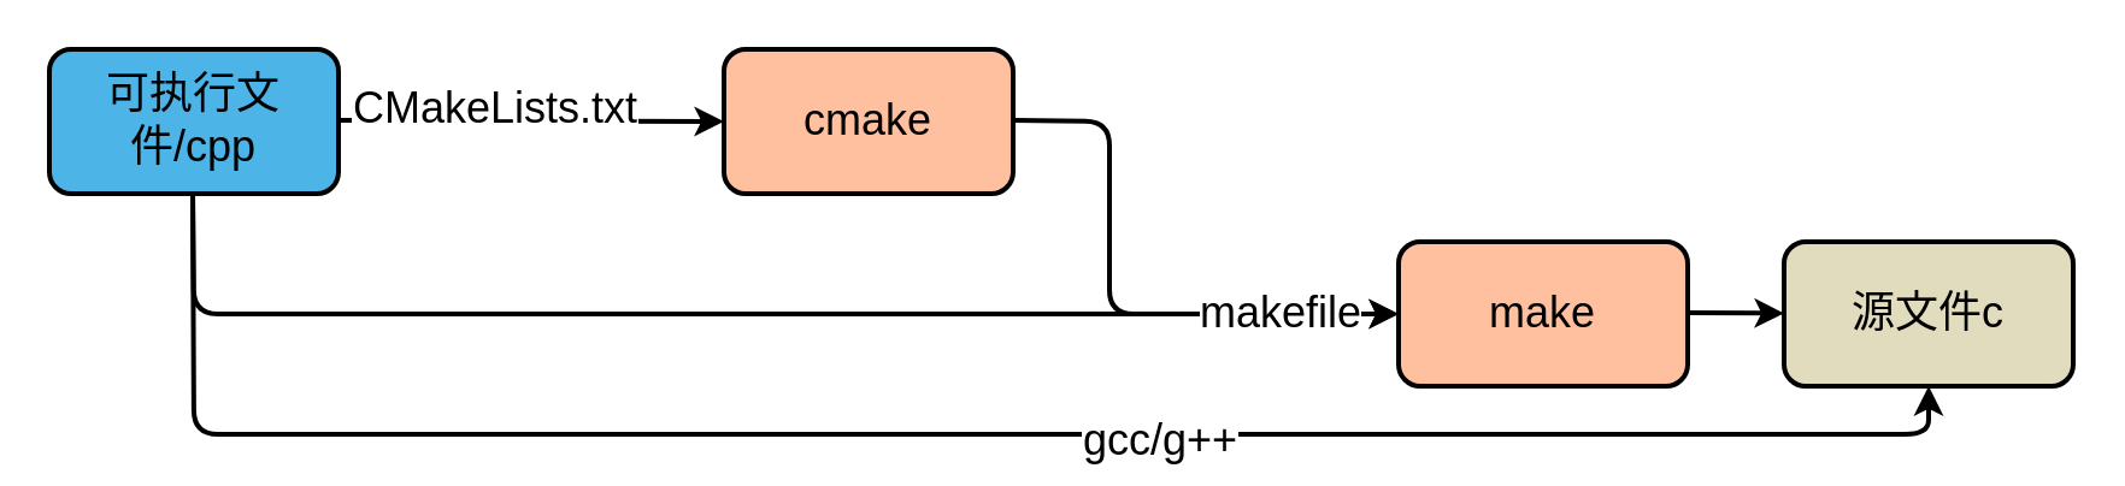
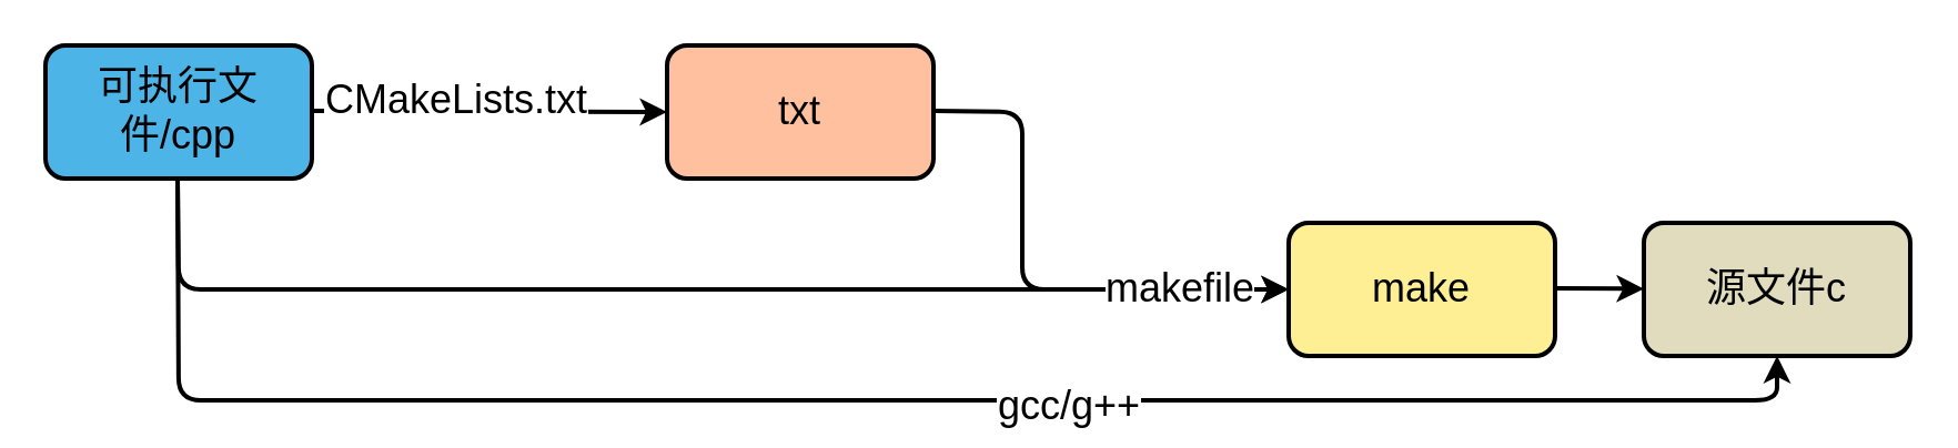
- <mxCell id="5" value="cmake" style="rounded=1;whiteSpace=wrap;html=1;fillColor=#FFC09F;strokeWidth=2;fontSize=18;" vertex="1" parent="1"><mxGeometry x="300" y="20" width="120" height="60" as="geometry" /></mxCell>
+ <mxCell id="5" value="txt" style="rounded=1;whiteSpace=wrap;html=1;fillColor=#FFC09F;strokeWidth=2;fontSize=18;" vertex="1" parent="1"><mxGeometry x="300" y="20" width="120" height="60" as="geometry" /></mxCell>
- <mxCell id="9" value="make" style="rounded=1;whiteSpace=wrap;html=1;fillColor=#ffc09f;strokeWidth=2;fontSize=18;" vertex="1" parent="1"><mxGeometry x="580" y="100" width="120" height="60" as="geometry" /></mxCell>
+ <mxCell id="9" value="make" style="rounded=1;whiteSpace=wrap;html=1;fillColor=#feee94;strokeWidth=2;fontSize=18;" vertex="1" parent="1"><mxGeometry x="580" y="100" width="120" height="60" as="geometry" /></mxCell>
